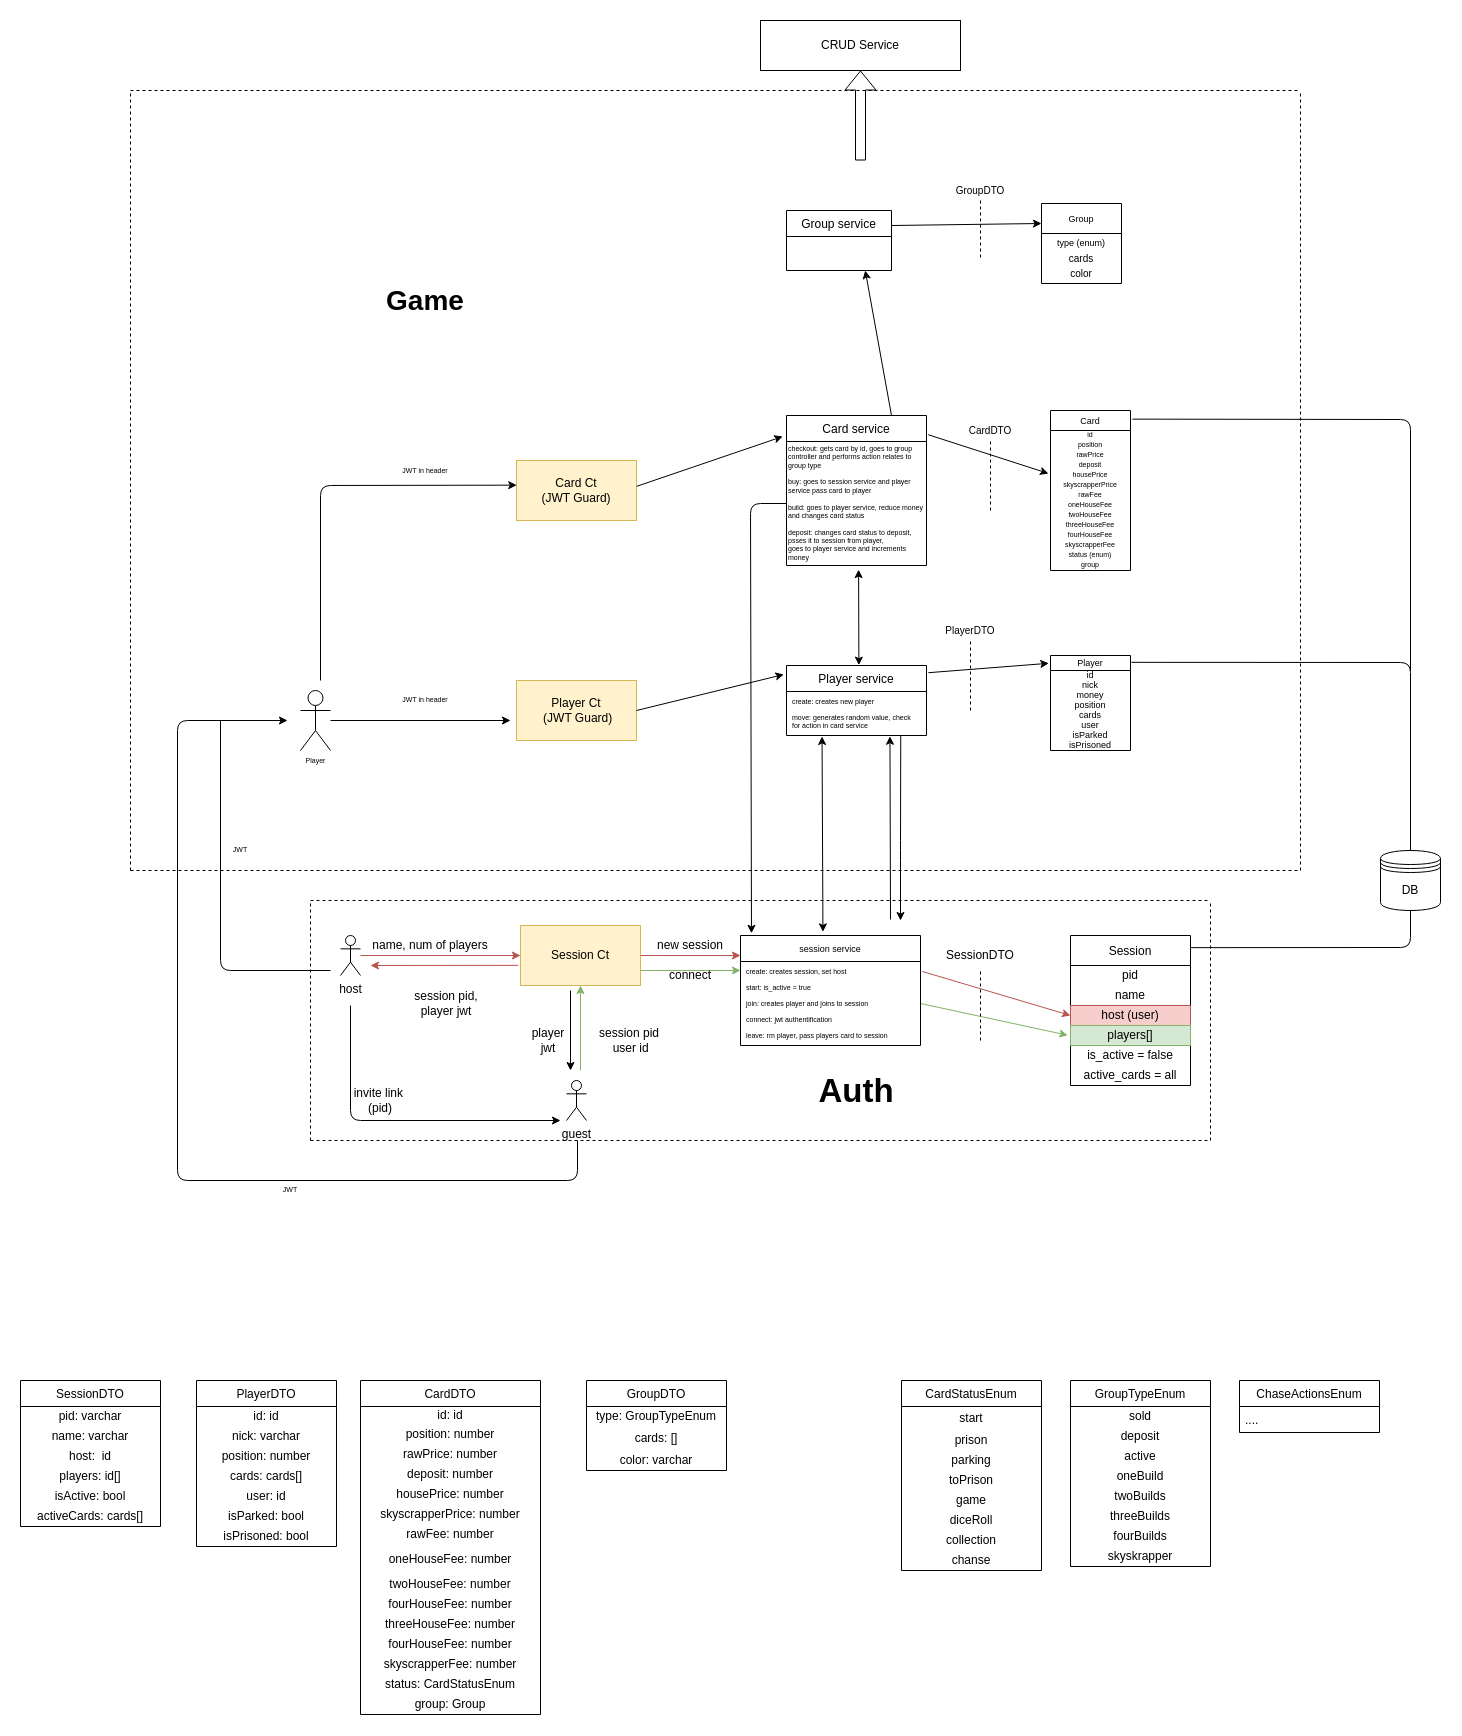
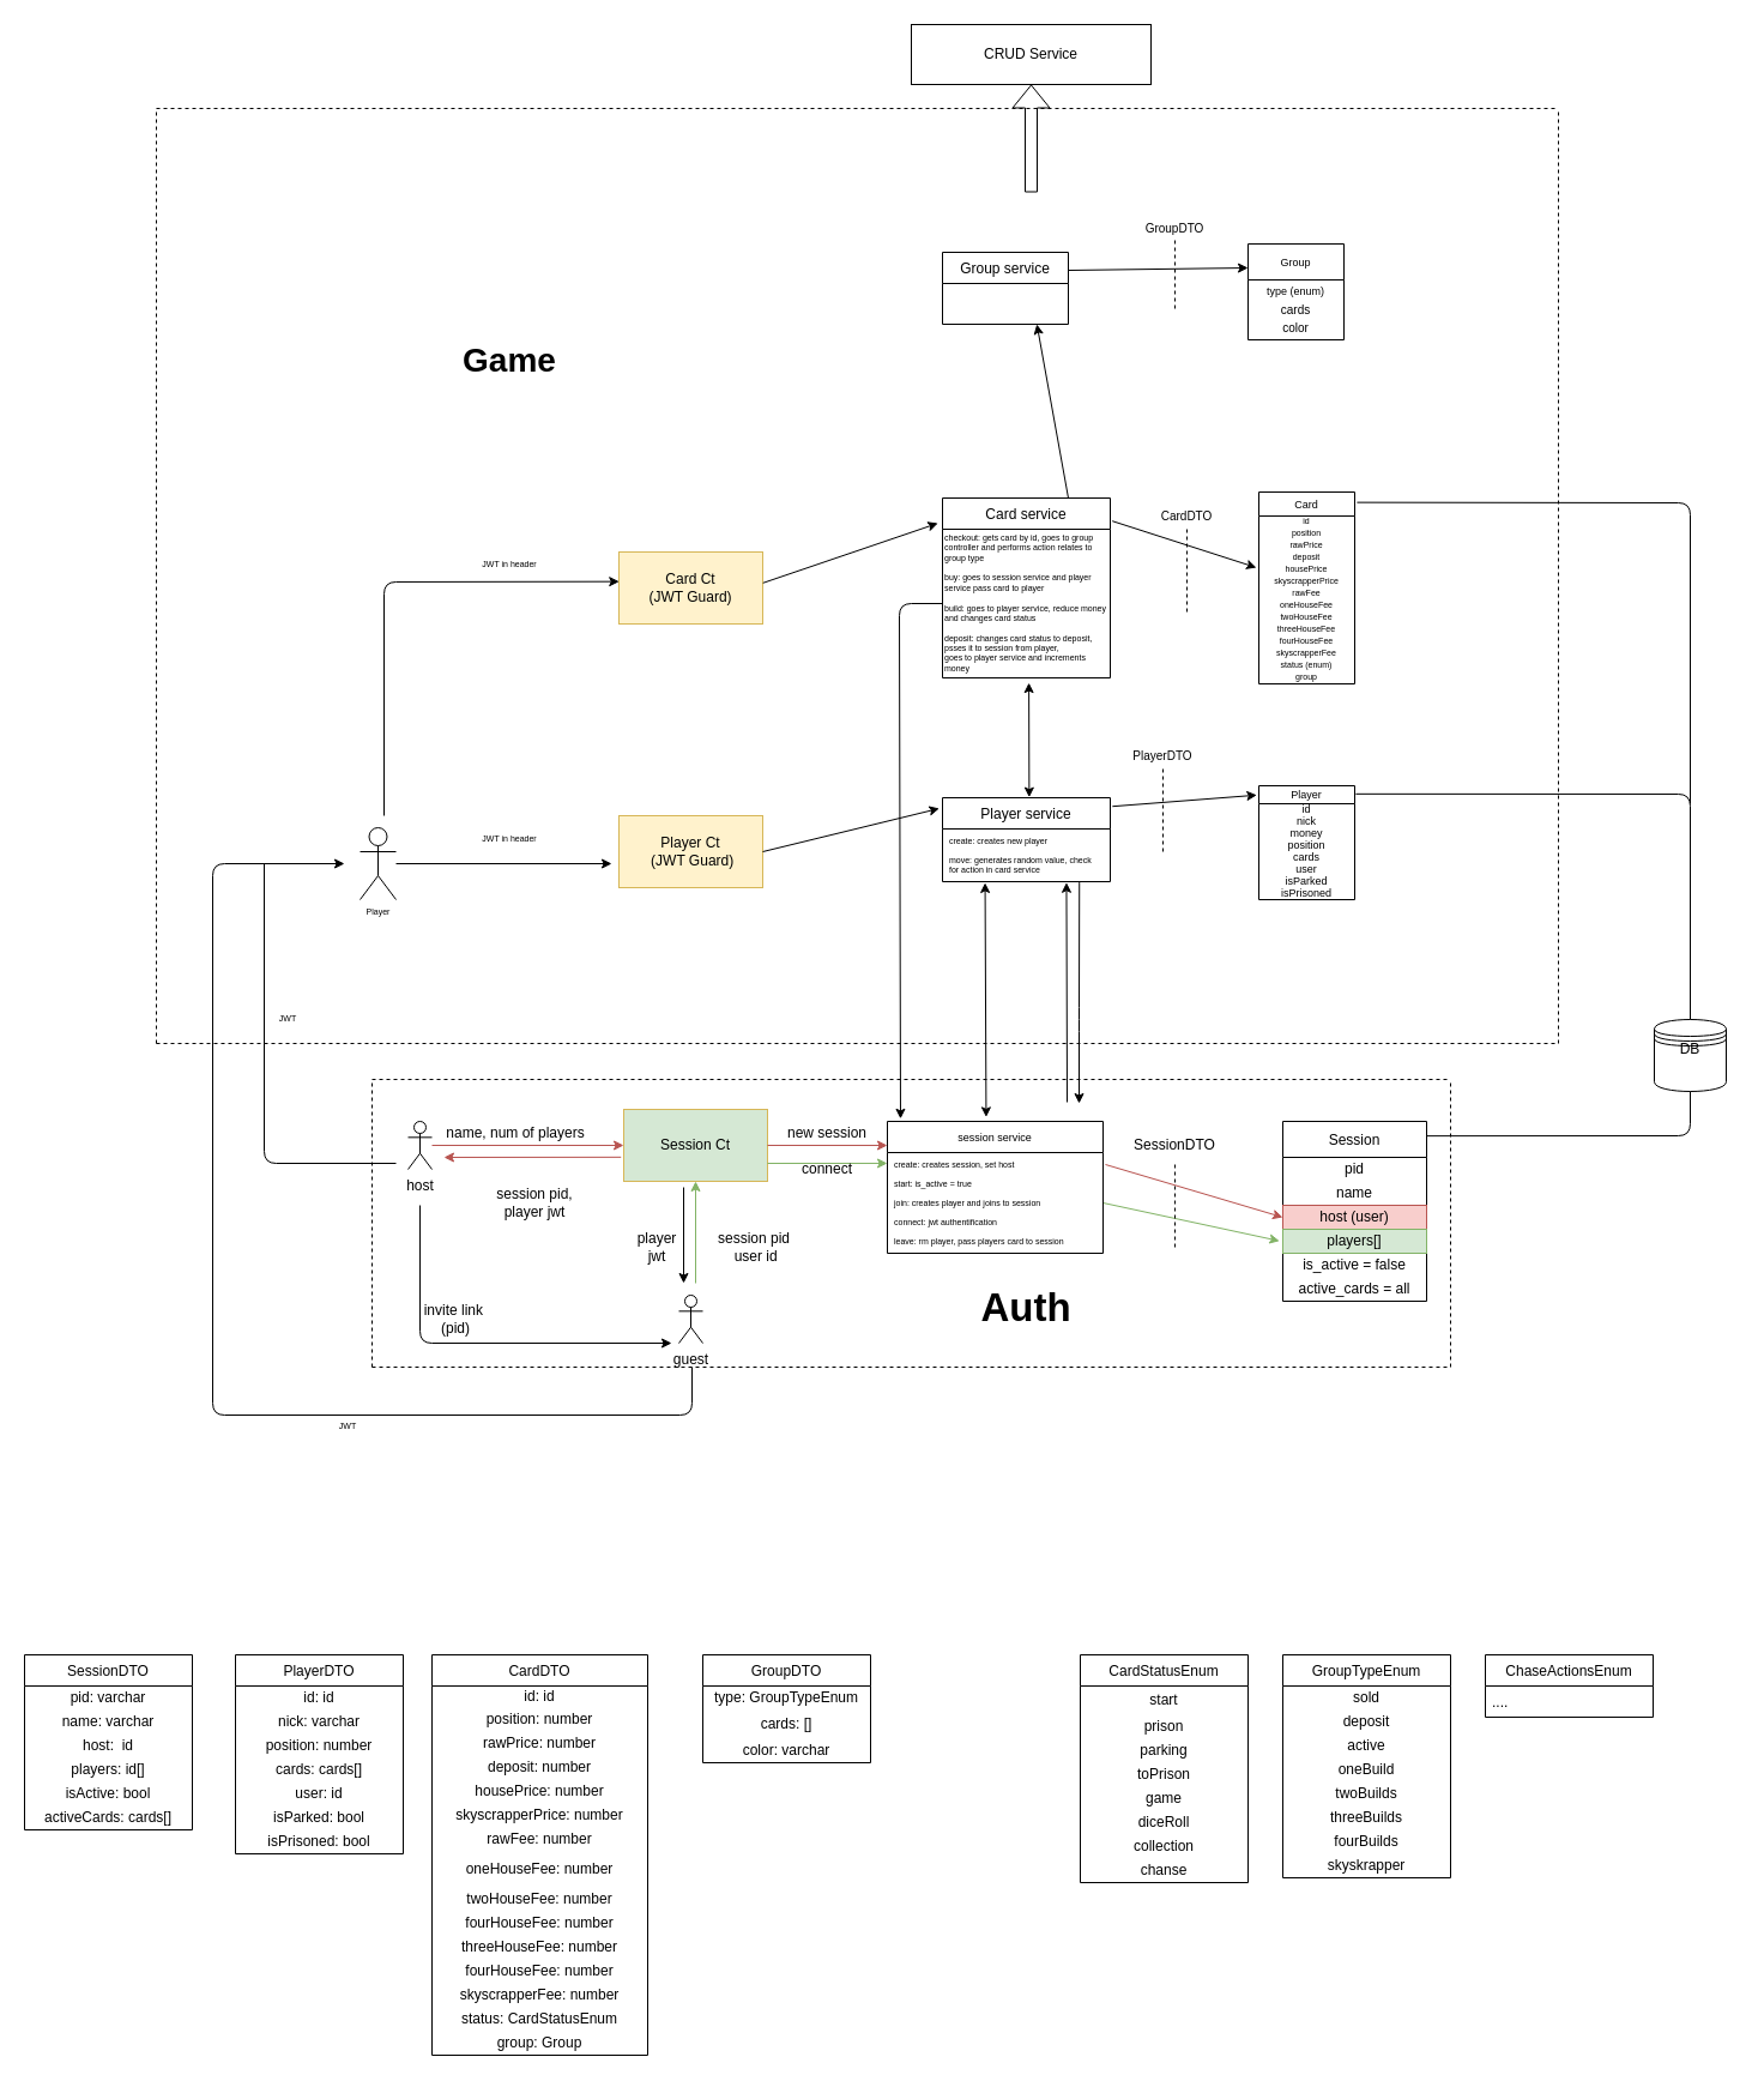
- <mxCell id="49" value="DB" style="text;html=1;strokeColor=none;fillColor=none;align=center;verticalAlign=middle;whiteSpace=wrap;rounded=0;shadow=0;fontSize=12;" parent="1" vertex="1"><mxGeometry x="1390" y="880" width="40" height="20" as="geometry" /></mxCell>
+ <mxCell id="49" value="DB" style="text;html=1;strokeColor=none;fillColor=none;align=center;verticalAlign=middle;whiteSpace=wrap;rounded=0;shadow=0;fontSize=12;" parent="1" vertex="1"><mxGeometry x="1390" y="865" width="40" height="20" as="geometry" /></mxCell>
- <mxCell id="3" value="Session Ct" style="rounded=0;whiteSpace=wrap;html=1;fillColor=#fff2cc;strokeColor=#d6b656;" parent="1" vertex="1"><mxGeometry x="520" y="925" width="120" height="60" as="geometry" /></mxCell>
+ <mxCell id="3" value="Session Ct" style="rounded=0;whiteSpace=wrap;html=1;fillColor=#d5e8d4;strokeColor=#d6b656;" parent="1" vertex="1"><mxGeometry x="520" y="925" width="120" height="60" as="geometry" /></mxCell>
